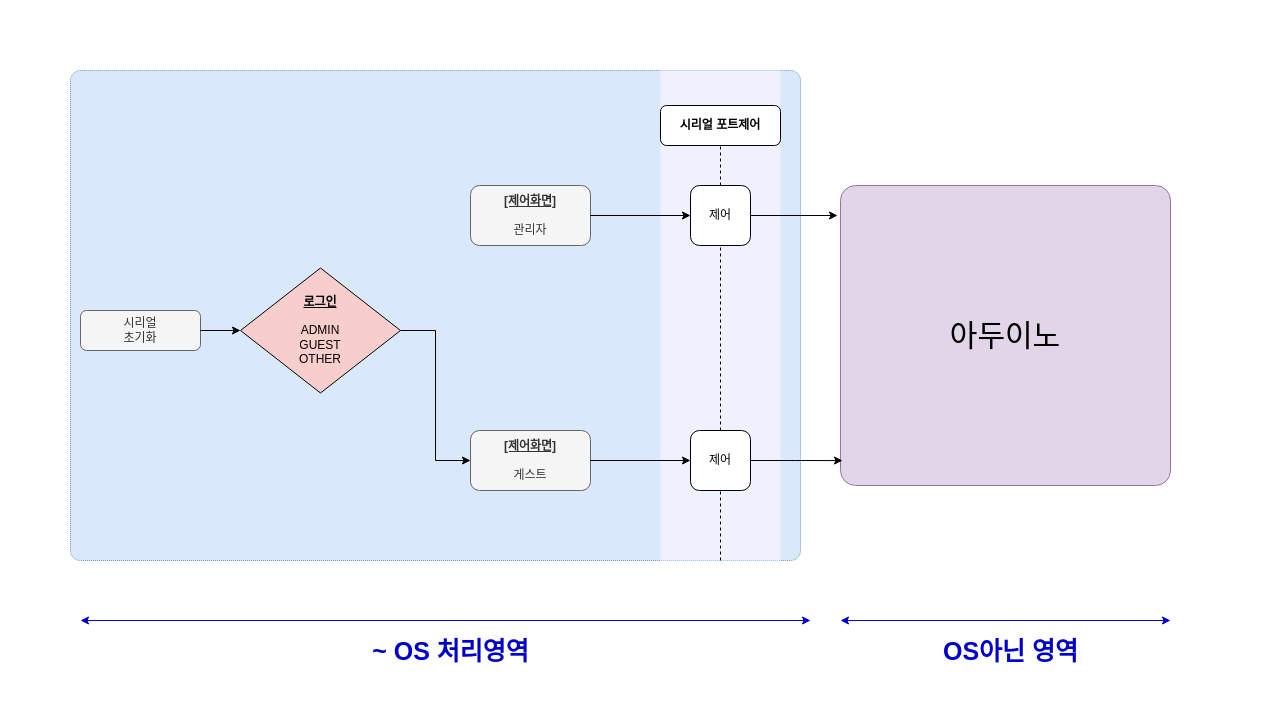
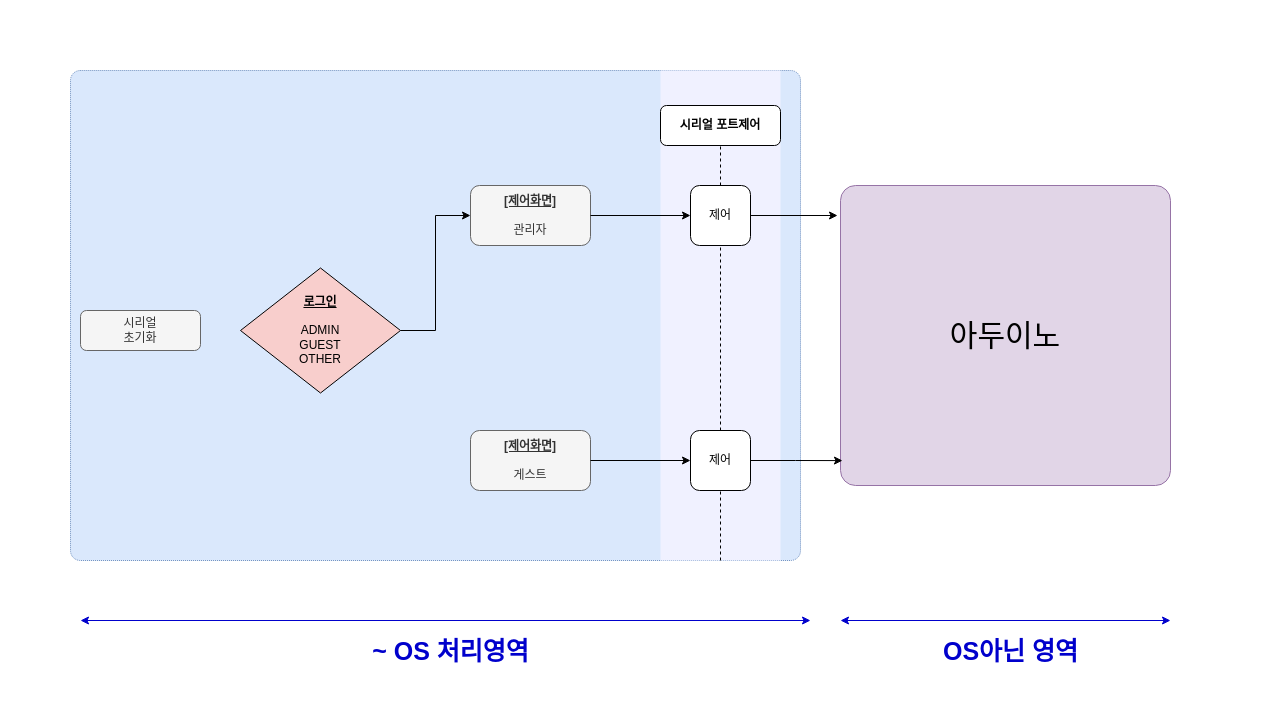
+ <mxCell id="10" style="edgeStyle=orthogonalEdgeStyle;rounded=0;orthogonalLoop=1;jettySize=auto;html=1;entryX=0;entryY=0.5;entryDx=0;entryDy=0;" parent="2" source="7" target="9" edge="1"><mxGeometry relative="1" as="geometry" /></mxCell>
- <mxCell id="8" value="" style="edgeStyle=orthogonalEdgeStyle;rounded=0;orthogonalLoop=1;jettySize=auto;html=1;" parent="2" source="6" target="7" edge="1"><mxGeometry relative="1" as="geometry" /></mxCell>
- <mxCell id="12" style="edgeStyle=orthogonalEdgeStyle;rounded=0;orthogonalLoop=1;jettySize=auto;html=1;entryX=0;entryY=0.5;entryDx=0;entryDy=0;" parent="2" source="7" target="11" edge="1"><mxGeometry relative="1" as="geometry" /></mxCell>
